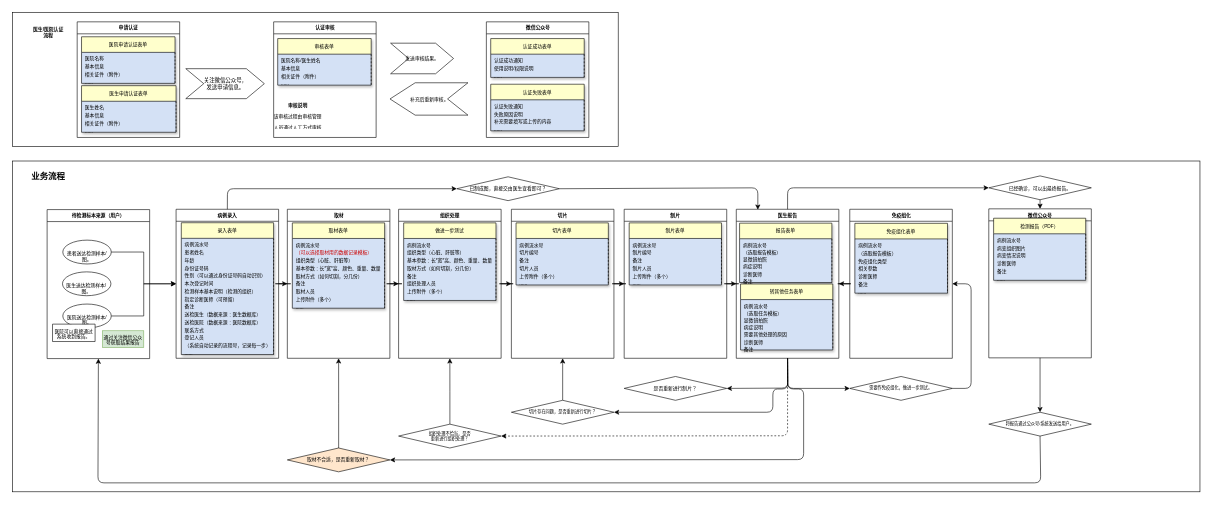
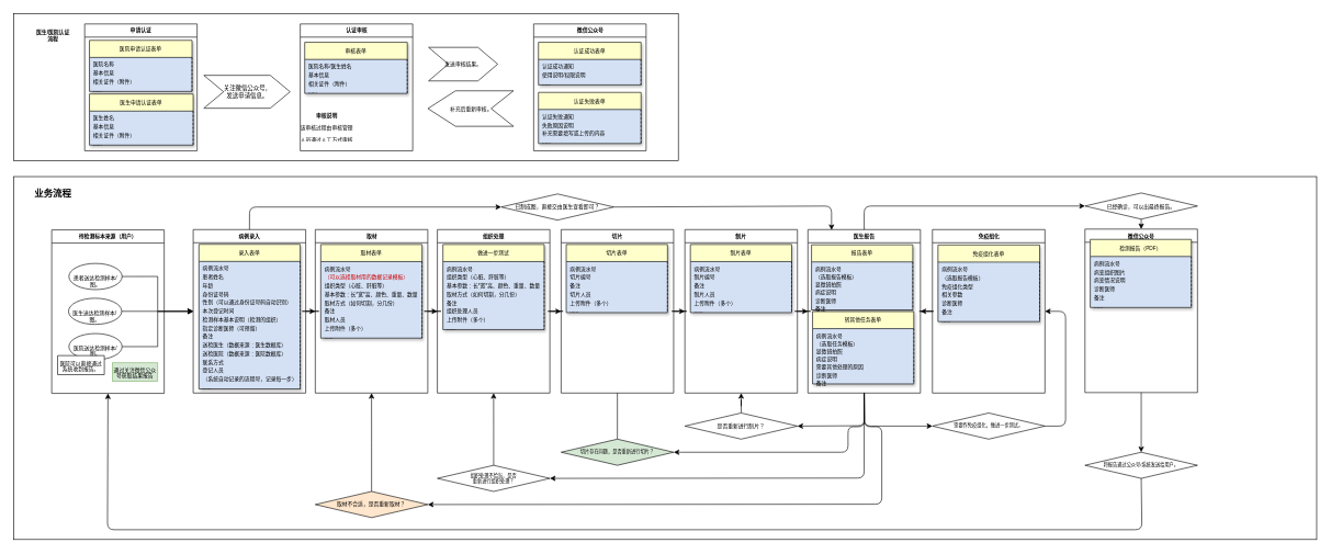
+ <mxCell id="126" style="edgeStyle=orthogonalEdgeStyle;rounded=0;orthogonalLoop=1;jettySize=auto;html=1;entryX=0;entryY=0.5;entryDx=0;entryDy=0;exitX=1;exitY=0.5;exitDx=0;exitDy=0;fontSize=8;" parent="1" source="110" target="4" edge="1"><mxGeometry relative="1" as="geometry"><mxPoint x="181.055" y="473.342" as="sourcePoint" /><mxPoint x="292.466" y="529.065" as="targetPoint" /></mxGeometry></mxCell>
- <mxCell id="39" value="" style="edgeStyle=orthogonalEdgeStyle;rounded=0;orthogonalLoop=1;jettySize=auto;html=1;shadow=0;entryX=0.5;entryY=1;entryDx=0;entryDy=0;fontSize=8;" parent="1" source="40" target="26" edge="1"><mxGeometry relative="1" as="geometry"><mxPoint x="941.395" y="731.55" as="targetPoint" /></mxGeometry></mxCell>
+ <mxCell id="39" value="" style="edgeStyle=orthogonalEdgeStyle;rounded=0;orthogonalLoop=1;jettySize=auto;html=1;shadow=0;entryX=0.5;entryY=1;entryDx=0;entryDy=0;fontSize=8;endArrow=none;" parent="1" source="40" target="26" edge="1"><mxGeometry relative="1" as="geometry"><mxPoint x="941.395" y="731.55" as="targetPoint" /></mxGeometry></mxCell>
+ <mxCell id="35" value="" style="edgeStyle=orthogonalEdgeStyle;rounded=0;orthogonalLoop=1;jettySize=auto;html=1;shadow=0;entryX=0.5;entryY=1;entryDx=0;entryDy=0;fontSize=8;" parent="1" source="36" target="27" edge="1"><mxGeometry relative="1" as="geometry"><mxPoint x="1126.611" y="782.481" as="targetPoint" /></mxGeometry></mxCell>
- <mxCell id="40" value="切片存在问题，是否重新进行切片？" style="rhombus;whiteSpace=wrap;html=1;fontSize=7;verticalAlign=middle;" parent="1" vertex="1"><mxGeometry x="851.921" y="666.953" width="170.968" height="39.752" as="geometry" /></mxCell>
+ <mxCell id="40" value="切片存在问题，是否重新进行切片？" style="rhombus;whiteSpace=wrap;html=1;fontSize=7;verticalAlign=middle;fillColor=#d5e8d4;" parent="1" vertex="1"><mxGeometry x="851.921" y="666.953" width="170.968" height="39.752" as="geometry" /></mxCell>
- <mxCell id="43" value="" style="endArrow=classic;html=1;shadow=0;strokeWidth=1;entryX=1;entryY=0.5;entryDx=0;entryDy=0;exitX=0.5;exitY=1;exitDx=0;exitDy=0;fontSize=8;dashed=1;" parent="1" source="29" target="34" edge="1"><mxGeometry width="50" height="50" relative="1" as="geometry"><mxPoint x="1357.988" y="930.307" as="sourcePoint" /><mxPoint x="1181.32" y="942.73" as="targetPoint" /><Array as="points"><mxPoint x="1312.396" y="726.084" /></Array></mxGeometry></mxCell>
+ <mxCell id="43" value="" style="endArrow=classic;html=1;shadow=0;strokeWidth=1;entryX=1;entryY=0.5;entryDx=0;entryDy=0;exitX=0.5;exitY=1;exitDx=0;exitDy=0;fontSize=8;" parent="1" source="29" target="34" edge="1"><mxGeometry width="50" height="50" relative="1" as="geometry"><mxPoint x="1357.988" y="930.307" as="sourcePoint" /><mxPoint x="1181.32" y="942.73" as="targetPoint" /><Array as="points"><mxPoint x="1312.396" y="726.084" /></Array></mxGeometry></mxCell>
